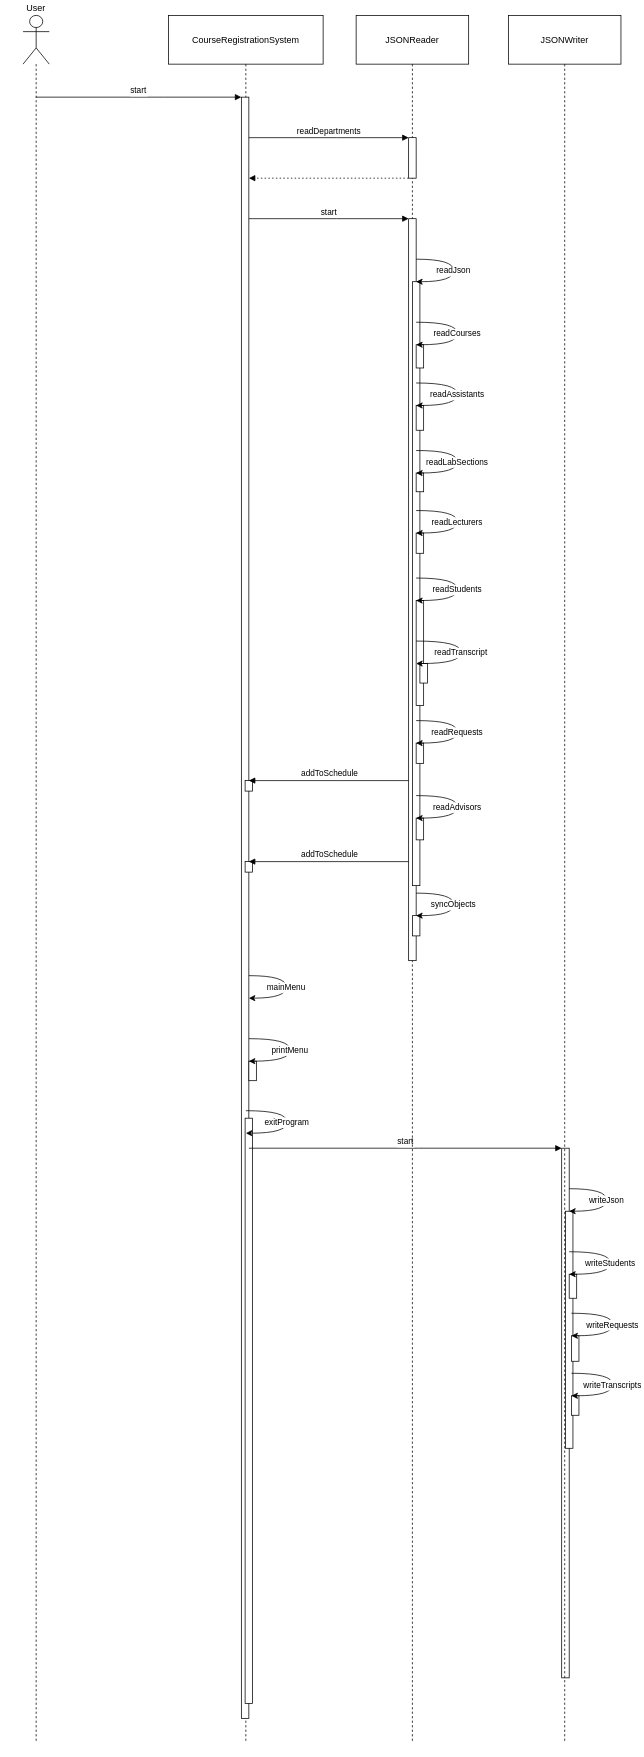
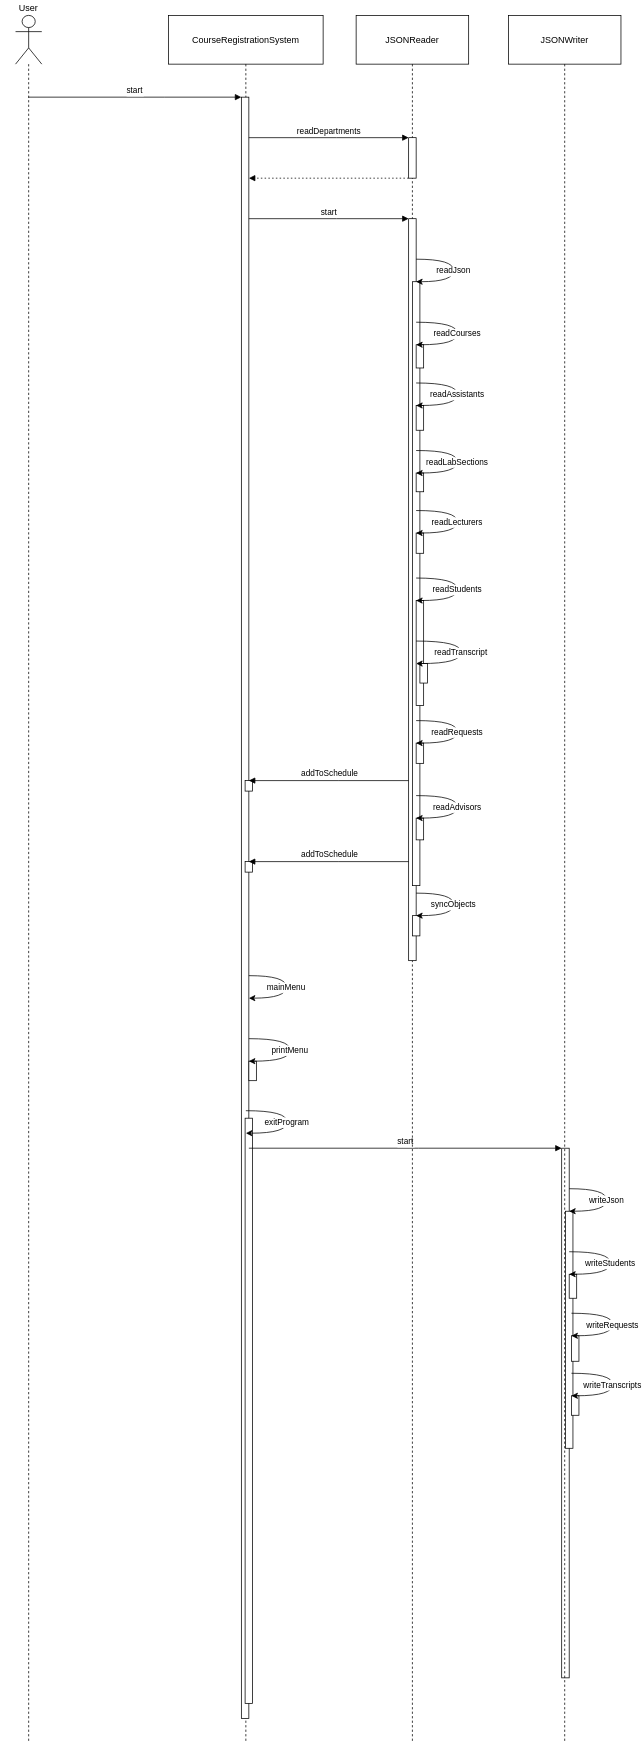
- <mxCell id="2" value="User" style="shape=umlLifeline;perimeter=lifelinePerimeter;whiteSpace=wrap;container=1;dropTarget=0;collapsible=0;recursiveResize=0;outlineConnect=0;portConstraint=eastwest;newEdgeStyle={&quot;edgeStyle&quot;:&quot;elbowEdgeStyle&quot;,&quot;elbow&quot;:&quot;vertical&quot;,&quot;curved&quot;:0,&quot;rounded&quot;:0};participant=umlActor;verticalAlign=bottom;labelPosition=center;verticalLabelPosition=top;align=center;size=65;" parent="1" vertex="1"><mxGeometry x="30" y="20" width="35" height="2300" as="geometry" /></mxCell>
+ <mxCell id="2" value="User" style="shape=umlLifeline;perimeter=lifelinePerimeter;whiteSpace=wrap;container=1;dropTarget=0;collapsible=0;recursiveResize=0;outlineConnect=0;portConstraint=eastwest;newEdgeStyle={&quot;edgeStyle&quot;:&quot;elbowEdgeStyle&quot;,&quot;elbow&quot;:&quot;vertical&quot;,&quot;curved&quot;:0,&quot;rounded&quot;:0};participant=umlActor;verticalAlign=bottom;labelPosition=center;verticalLabelPosition=top;align=center;size=65;" parent="1" vertex="1"><mxGeometry x="20" y="20" width="35" height="2300" as="geometry" /></mxCell>
